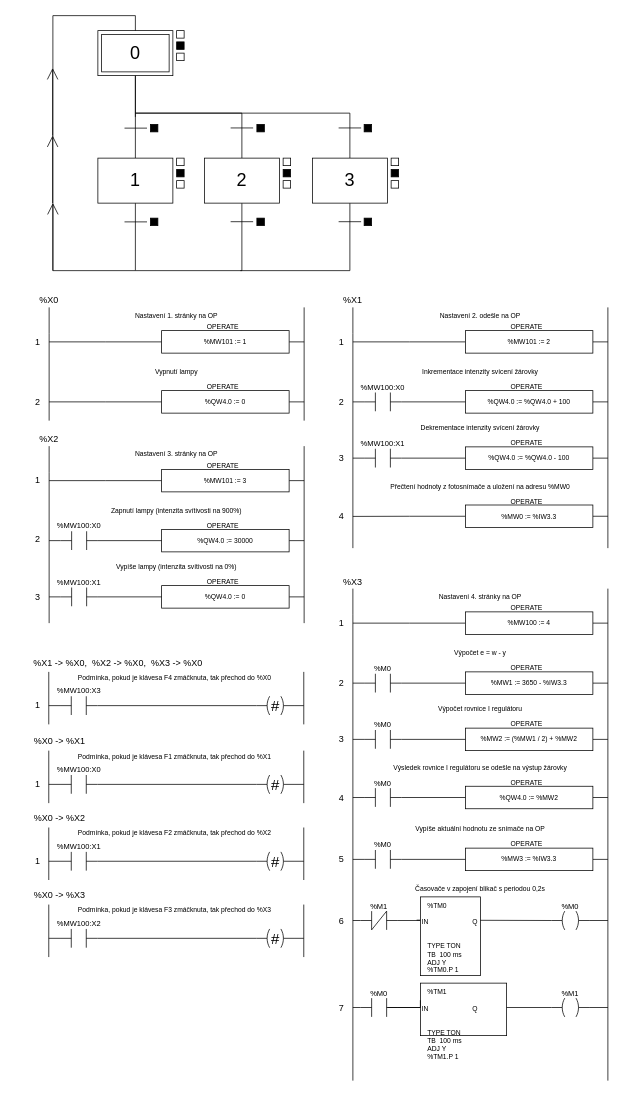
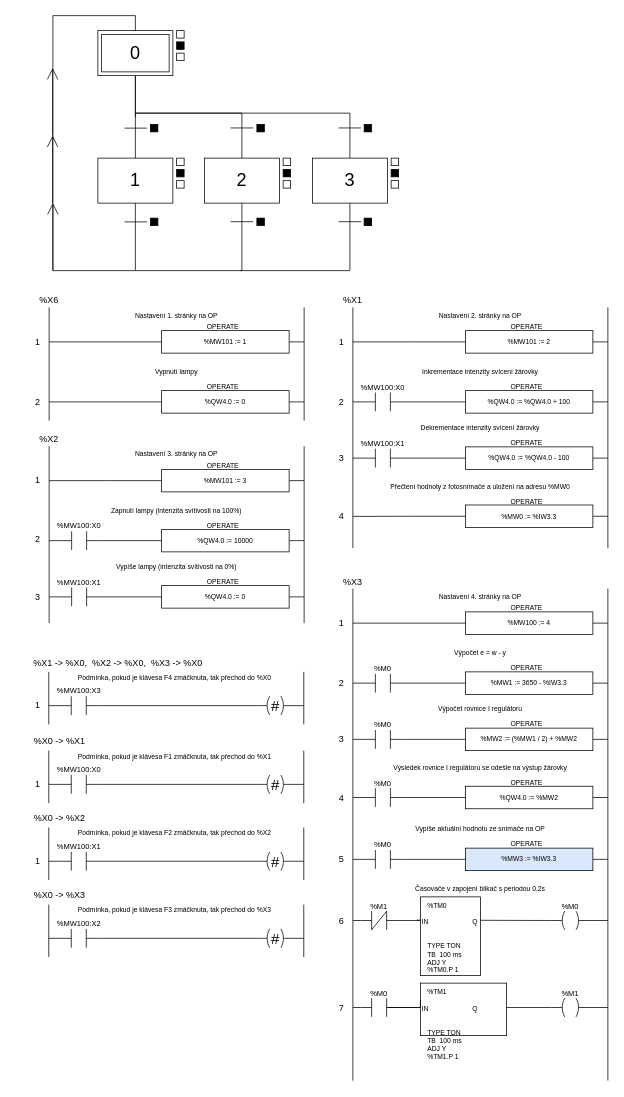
- <mxCell id="54" value="%X0" style="text;html=1;strokeColor=none;fillColor=none;align=center;verticalAlign=middle;whiteSpace=wrap;rounded=0;fontSize=12;strokeWidth=1;" vertex="1" parent="1"><mxGeometry x="35" y="385" width="60" height="30" as="geometry" /></mxCell>
+ <mxCell id="54" value="%X6" style="text;html=1;strokeColor=none;fillColor=none;align=center;verticalAlign=middle;whiteSpace=wrap;rounded=0;fontSize=12;strokeWidth=1;" vertex="1" parent="1"><mxGeometry x="35" y="385" width="60" height="30" as="geometry" /></mxCell>
- <mxCell id="75" value="&lt;font style=&quot;font-size: 9px&quot;&gt;Nastavení 2. odešle na OP&lt;/font&gt;" style="text;html=1;strokeColor=none;fillColor=none;align=center;verticalAlign=middle;whiteSpace=wrap;rounded=0;fontSize=9;strokeWidth=1;" vertex="1" parent="1"><mxGeometry x="470" y="415" width="340" height="10" as="geometry" /></mxCell>
+ <mxCell id="75" value="&lt;font style=&quot;font-size: 9px&quot;&gt;Nastavení 2. stránky na OP&lt;/font&gt;" style="text;html=1;strokeColor=none;fillColor=none;align=center;verticalAlign=middle;whiteSpace=wrap;rounded=0;fontSize=9;strokeWidth=1;" vertex="1" parent="1"><mxGeometry x="470" y="415" width="340" height="10" as="geometry" /></mxCell>
- <mxCell id="67" value="&lt;font style=&quot;font-size: 9px&quot;&gt;Zapnutí lampy (intenzita svítivosti na 900%)&lt;/font&gt;" style="text;html=1;strokeColor=none;fillColor=none;align=center;verticalAlign=middle;whiteSpace=wrap;rounded=0;fontSize=9;strokeWidth=1;" vertex="1" parent="1"><mxGeometry x="65" y="675" width="340" height="10" as="geometry" /></mxCell>
+ <mxCell id="67" value="&lt;font style=&quot;font-size: 9px&quot;&gt;Zapnutí lampy (intenzita svítivosti na 100%)&lt;/font&gt;" style="text;html=1;strokeColor=none;fillColor=none;align=center;verticalAlign=middle;whiteSpace=wrap;rounded=0;fontSize=9;strokeWidth=1;" vertex="1" parent="1"><mxGeometry x="65" y="675" width="340" height="10" as="geometry" /></mxCell>
- <mxCell id="64" value="%QW4.0 := 30000" style="rounded=0;whiteSpace=wrap;html=1;fontSize=9;strokeWidth=1;" vertex="1" parent="1"><mxGeometry x="215" y="705" width="170" height="30" as="geometry" /></mxCell>
+ <mxCell id="64" value="%QW4.0 := 10000" style="rounded=0;whiteSpace=wrap;html=1;fontSize=9;strokeWidth=1;" vertex="1" parent="1"><mxGeometry x="215" y="705" width="170" height="30" as="geometry" /></mxCell>
- <mxCell id="152" value="%MW3 := %IW3.3" style="rounded=0;whiteSpace=wrap;html=1;fontSize=9;strokeWidth=1;" vertex="1" parent="1"><mxGeometry x="620" y="1130" width="170" height="30" as="geometry" /></mxCell>
+ <mxCell id="152" value="%MW3 := %IW3.3" style="rounded=0;whiteSpace=wrap;html=1;fontSize=9;strokeWidth=1;fillColor=#dae8fc;" vertex="1" parent="1"><mxGeometry x="620" y="1130" width="170" height="30" as="geometry" /></mxCell>
